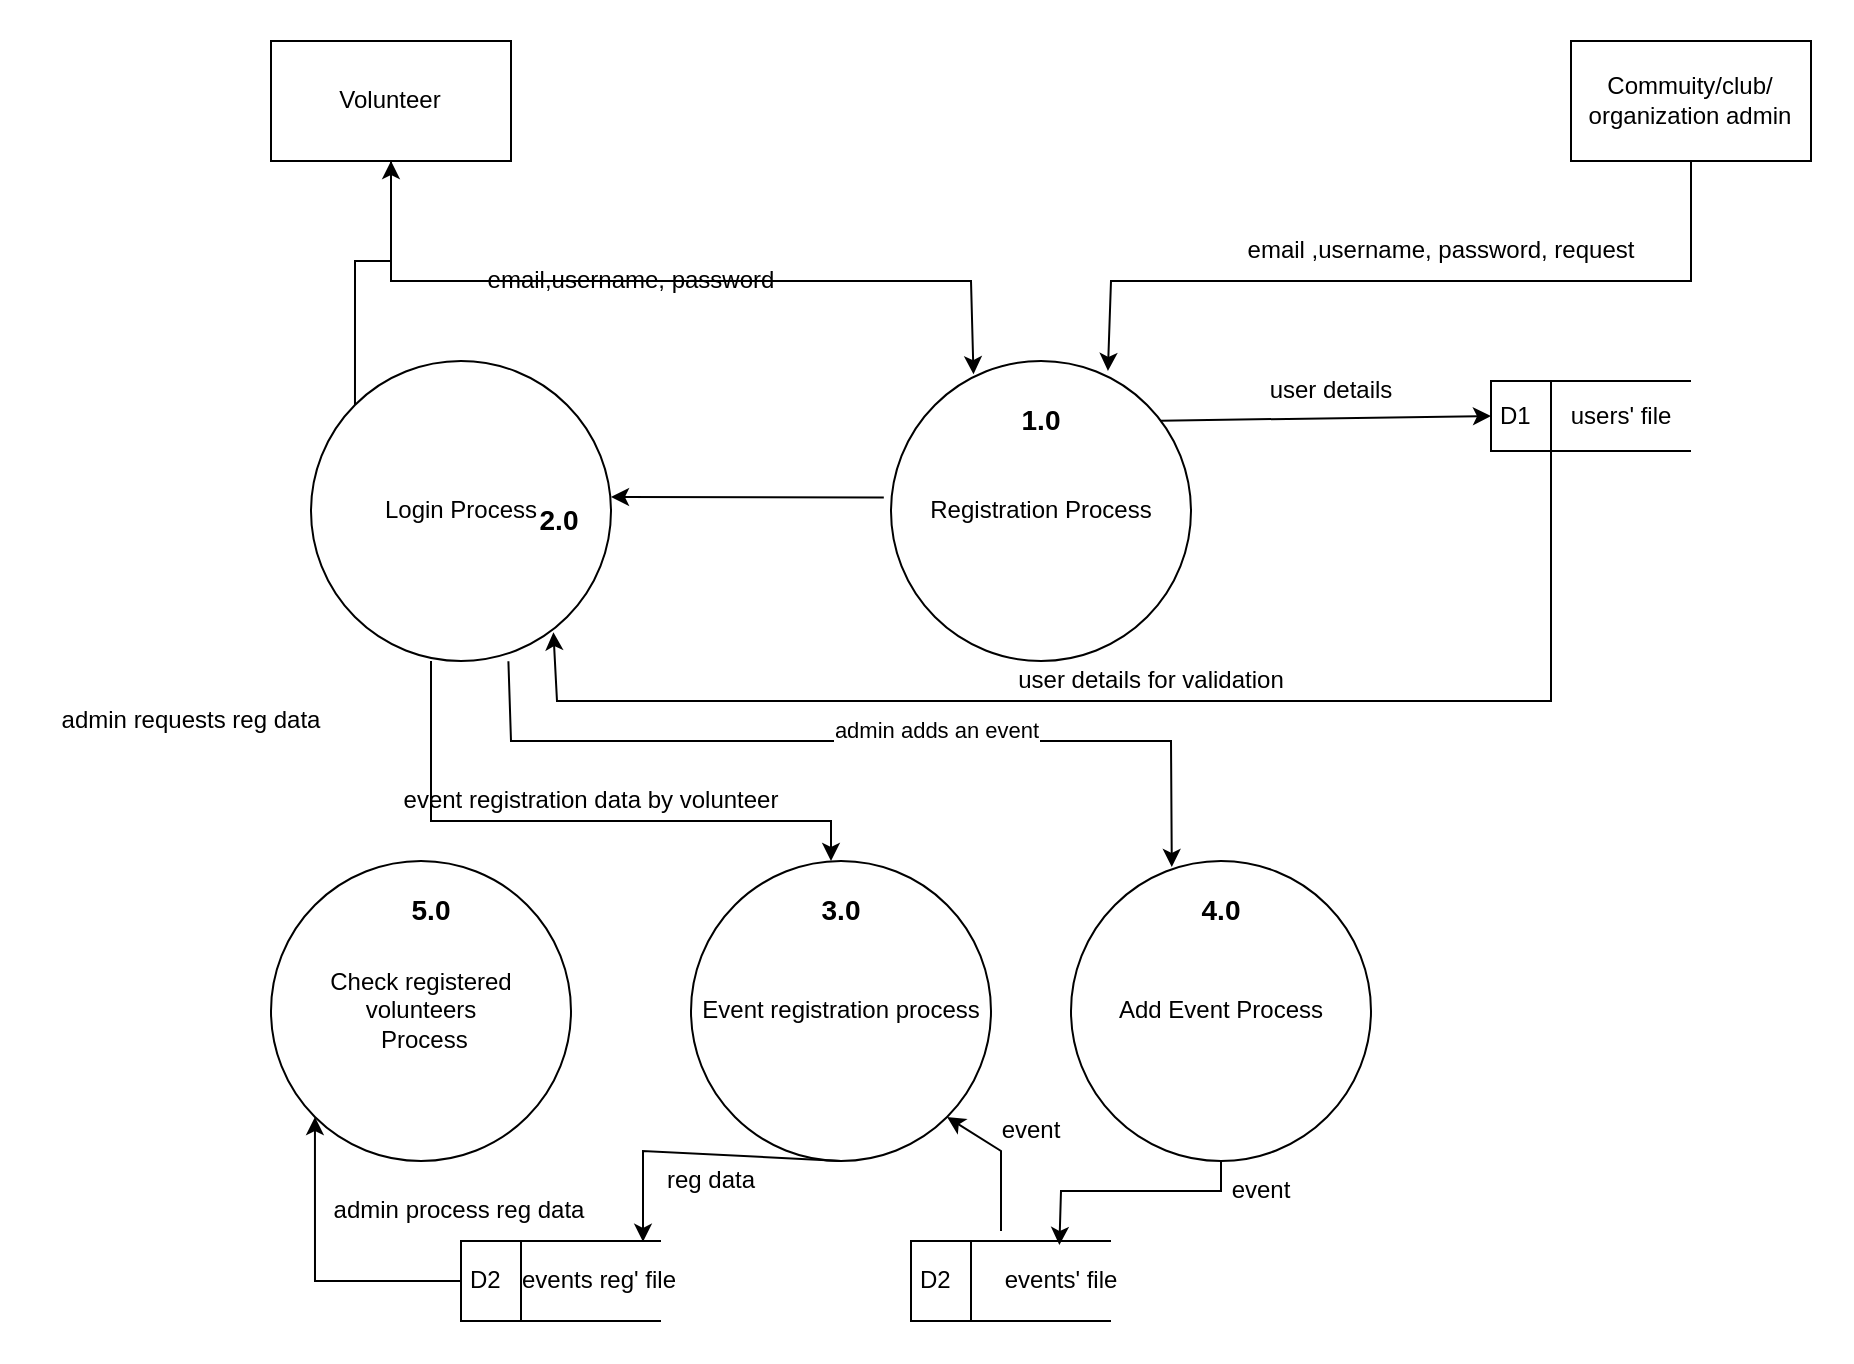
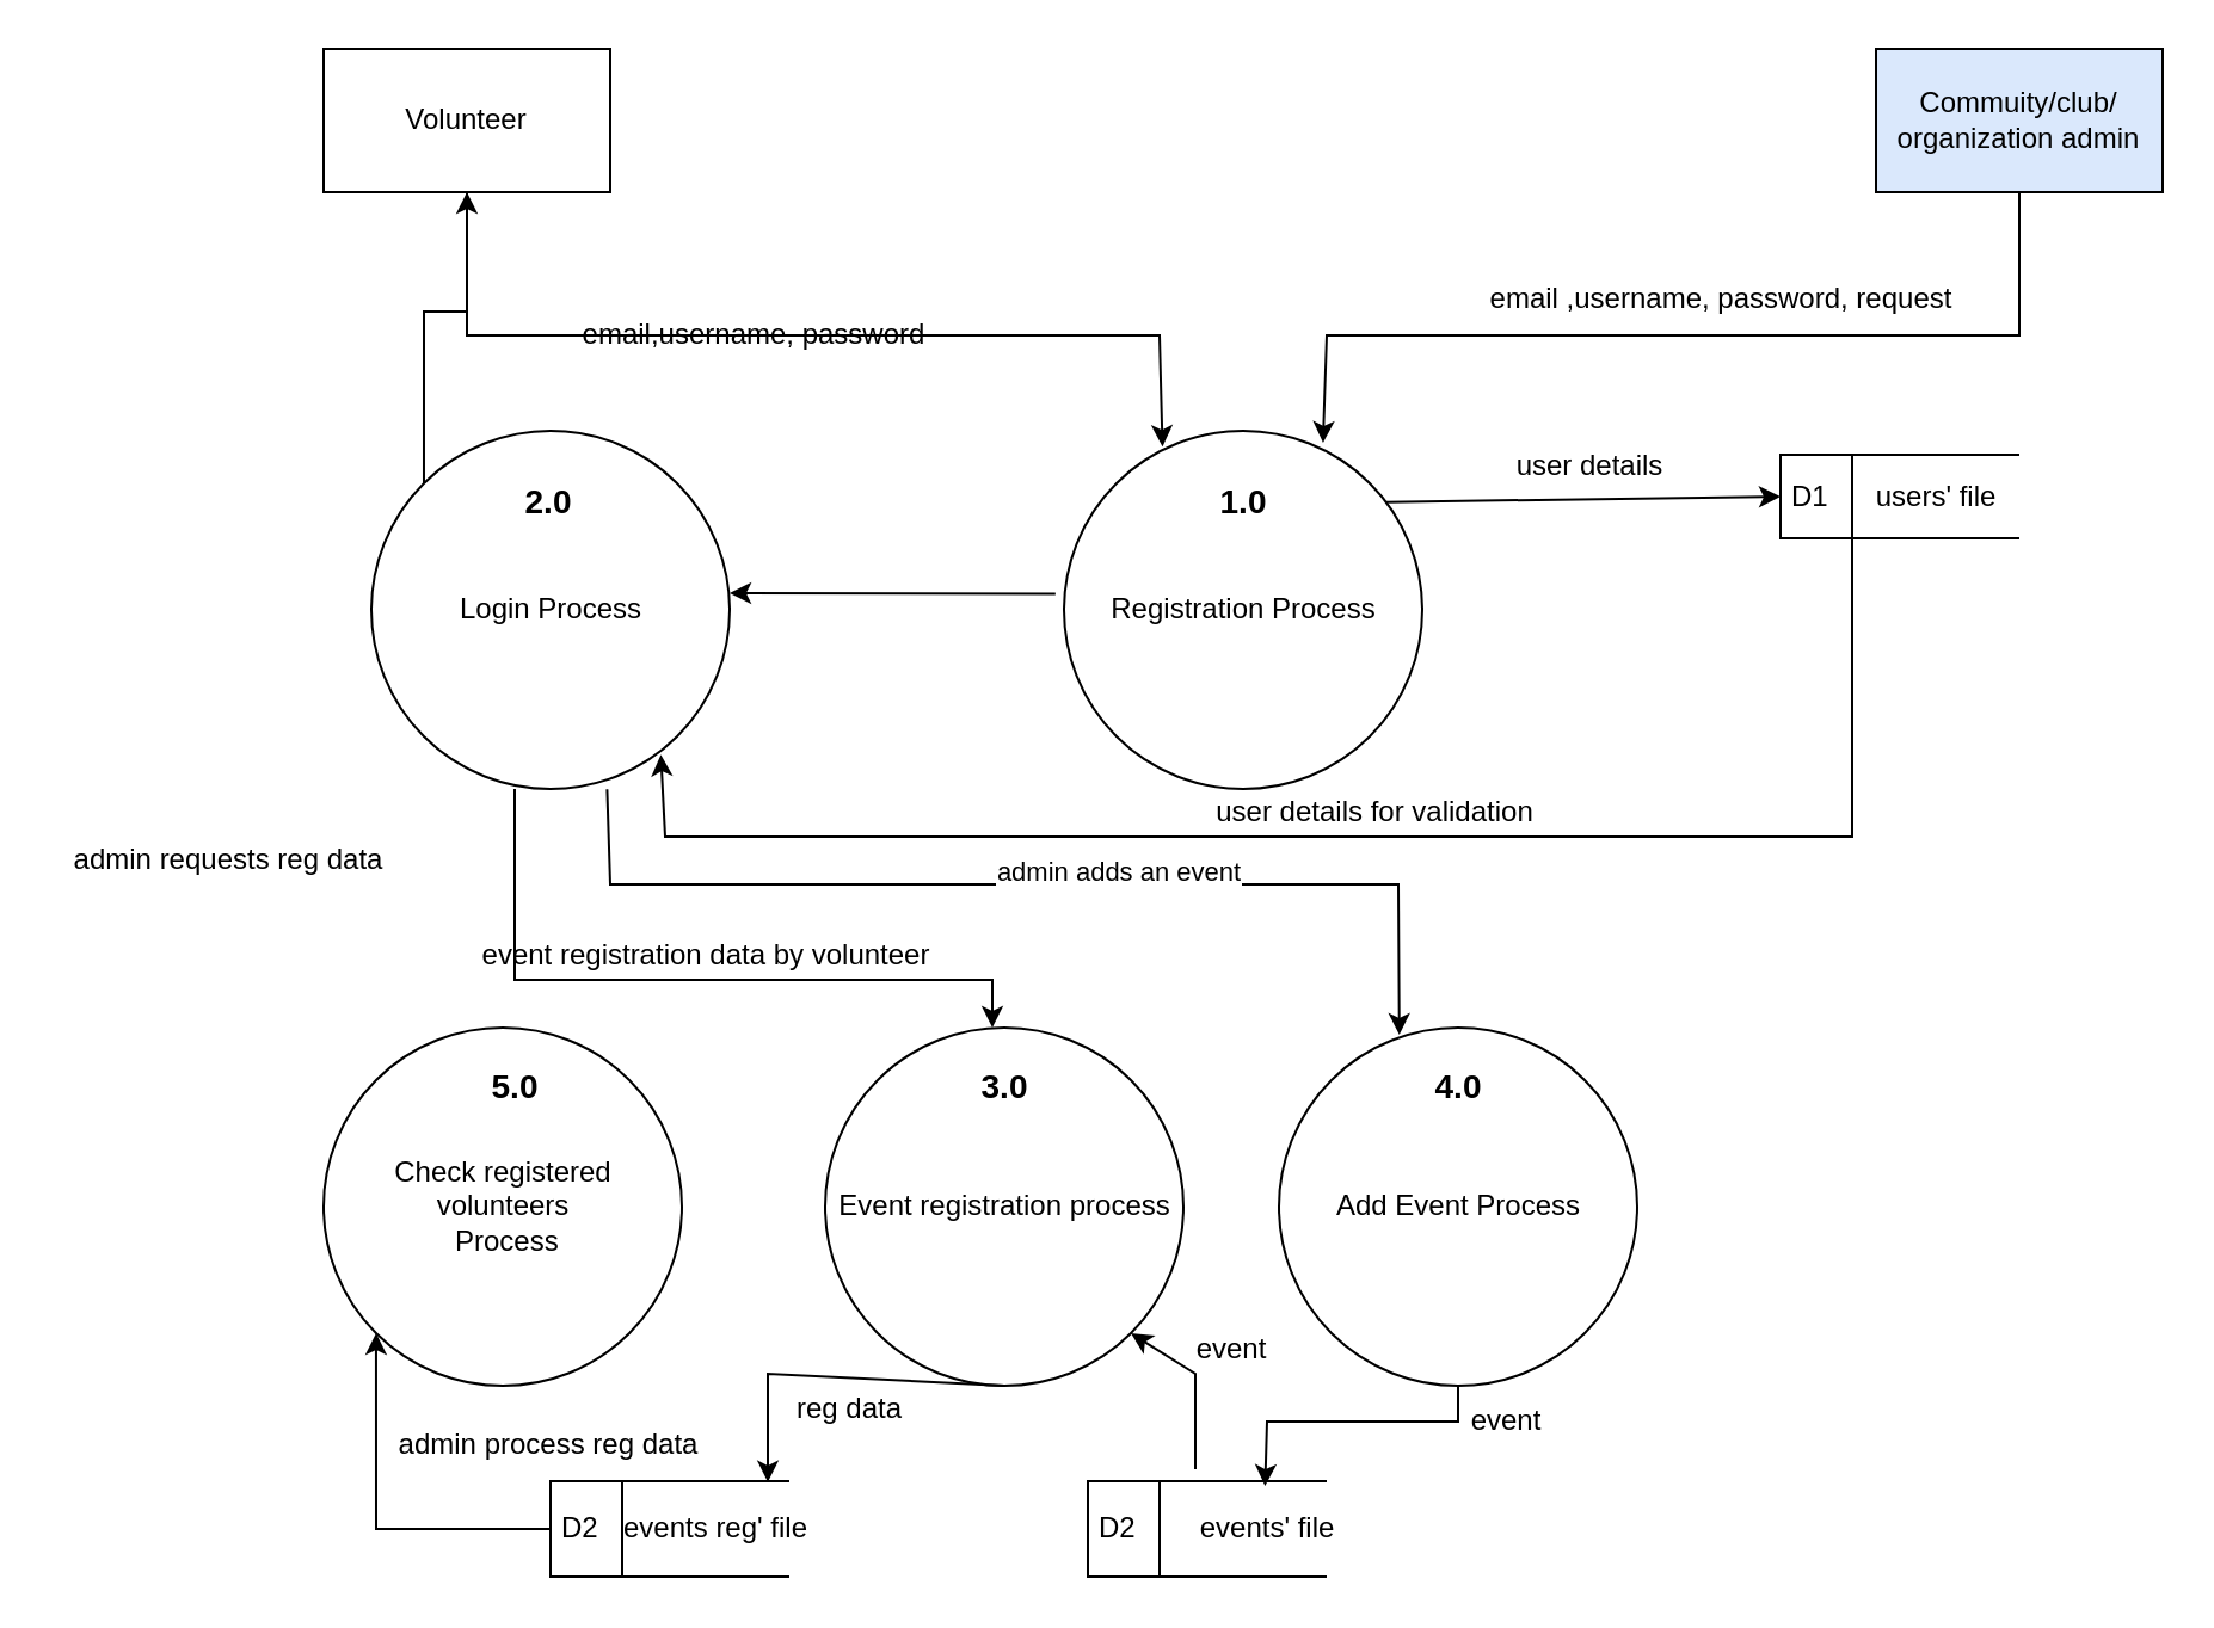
- <mxCell id="3" value="Commuity/club/&lt;br&gt;organization admin" style="whiteSpace=wrap;html=1;" parent="1" vertex="1"><mxGeometry x="785" y="20" width="120" height="60" as="geometry" /></mxCell>
+ <mxCell id="3" value="Commuity/club/&lt;br&gt;organization admin" style="whiteSpace=wrap;html=1;fillColor=#dae8fc;" parent="1" vertex="1"><mxGeometry x="785" y="20" width="120" height="60" as="geometry" /></mxCell>
- <mxCell id="27" value="&lt;b&gt;2.0&lt;/b&gt;" style="text;html=1;align=center;verticalAlign=middle;resizable=0;points=[];autosize=1;strokeColor=none;fillColor=none;fontSize=14;" parent="1" vertex="1"><mxGeometry x="259" y="245" width="40" height="30" as="geometry" /></mxCell>
+ <mxCell id="27" value="&lt;b&gt;2.0&lt;/b&gt;" style="text;html=1;align=center;verticalAlign=middle;resizable=0;points=[];autosize=1;strokeColor=none;fillColor=none;fontSize=14;" parent="1" vertex="1"><mxGeometry x="209" y="195" width="40" height="30" as="geometry" /></mxCell>
